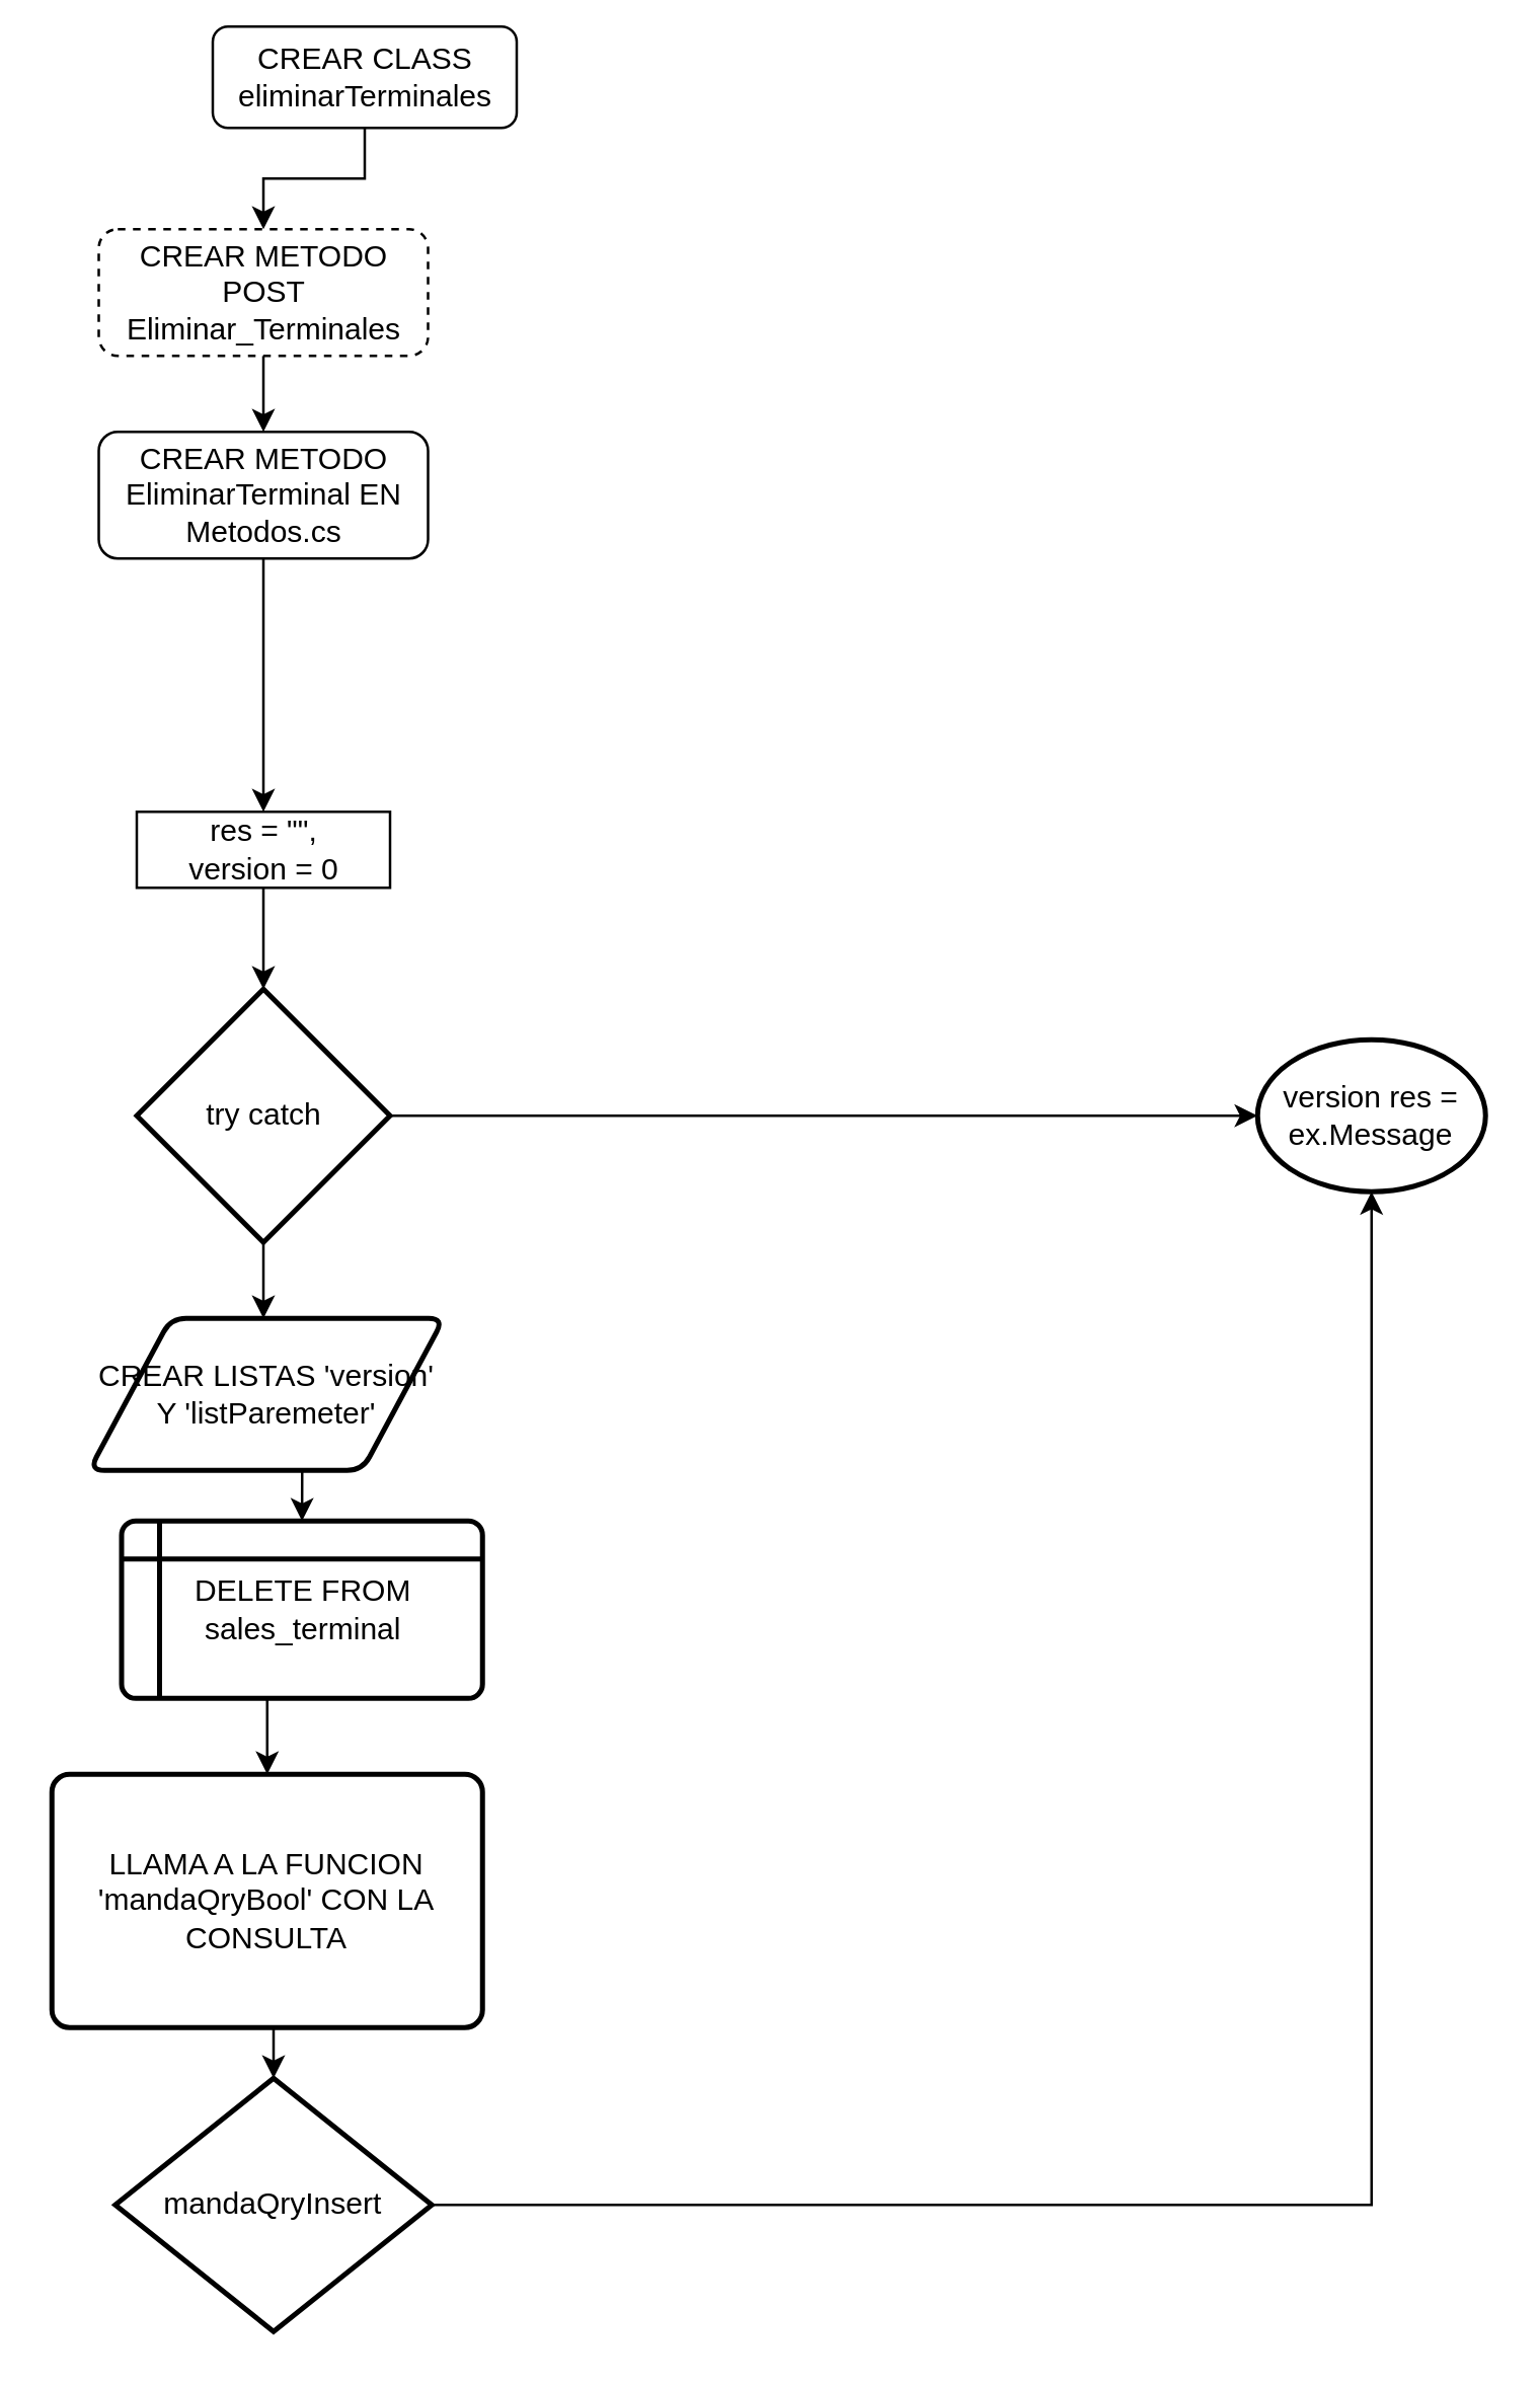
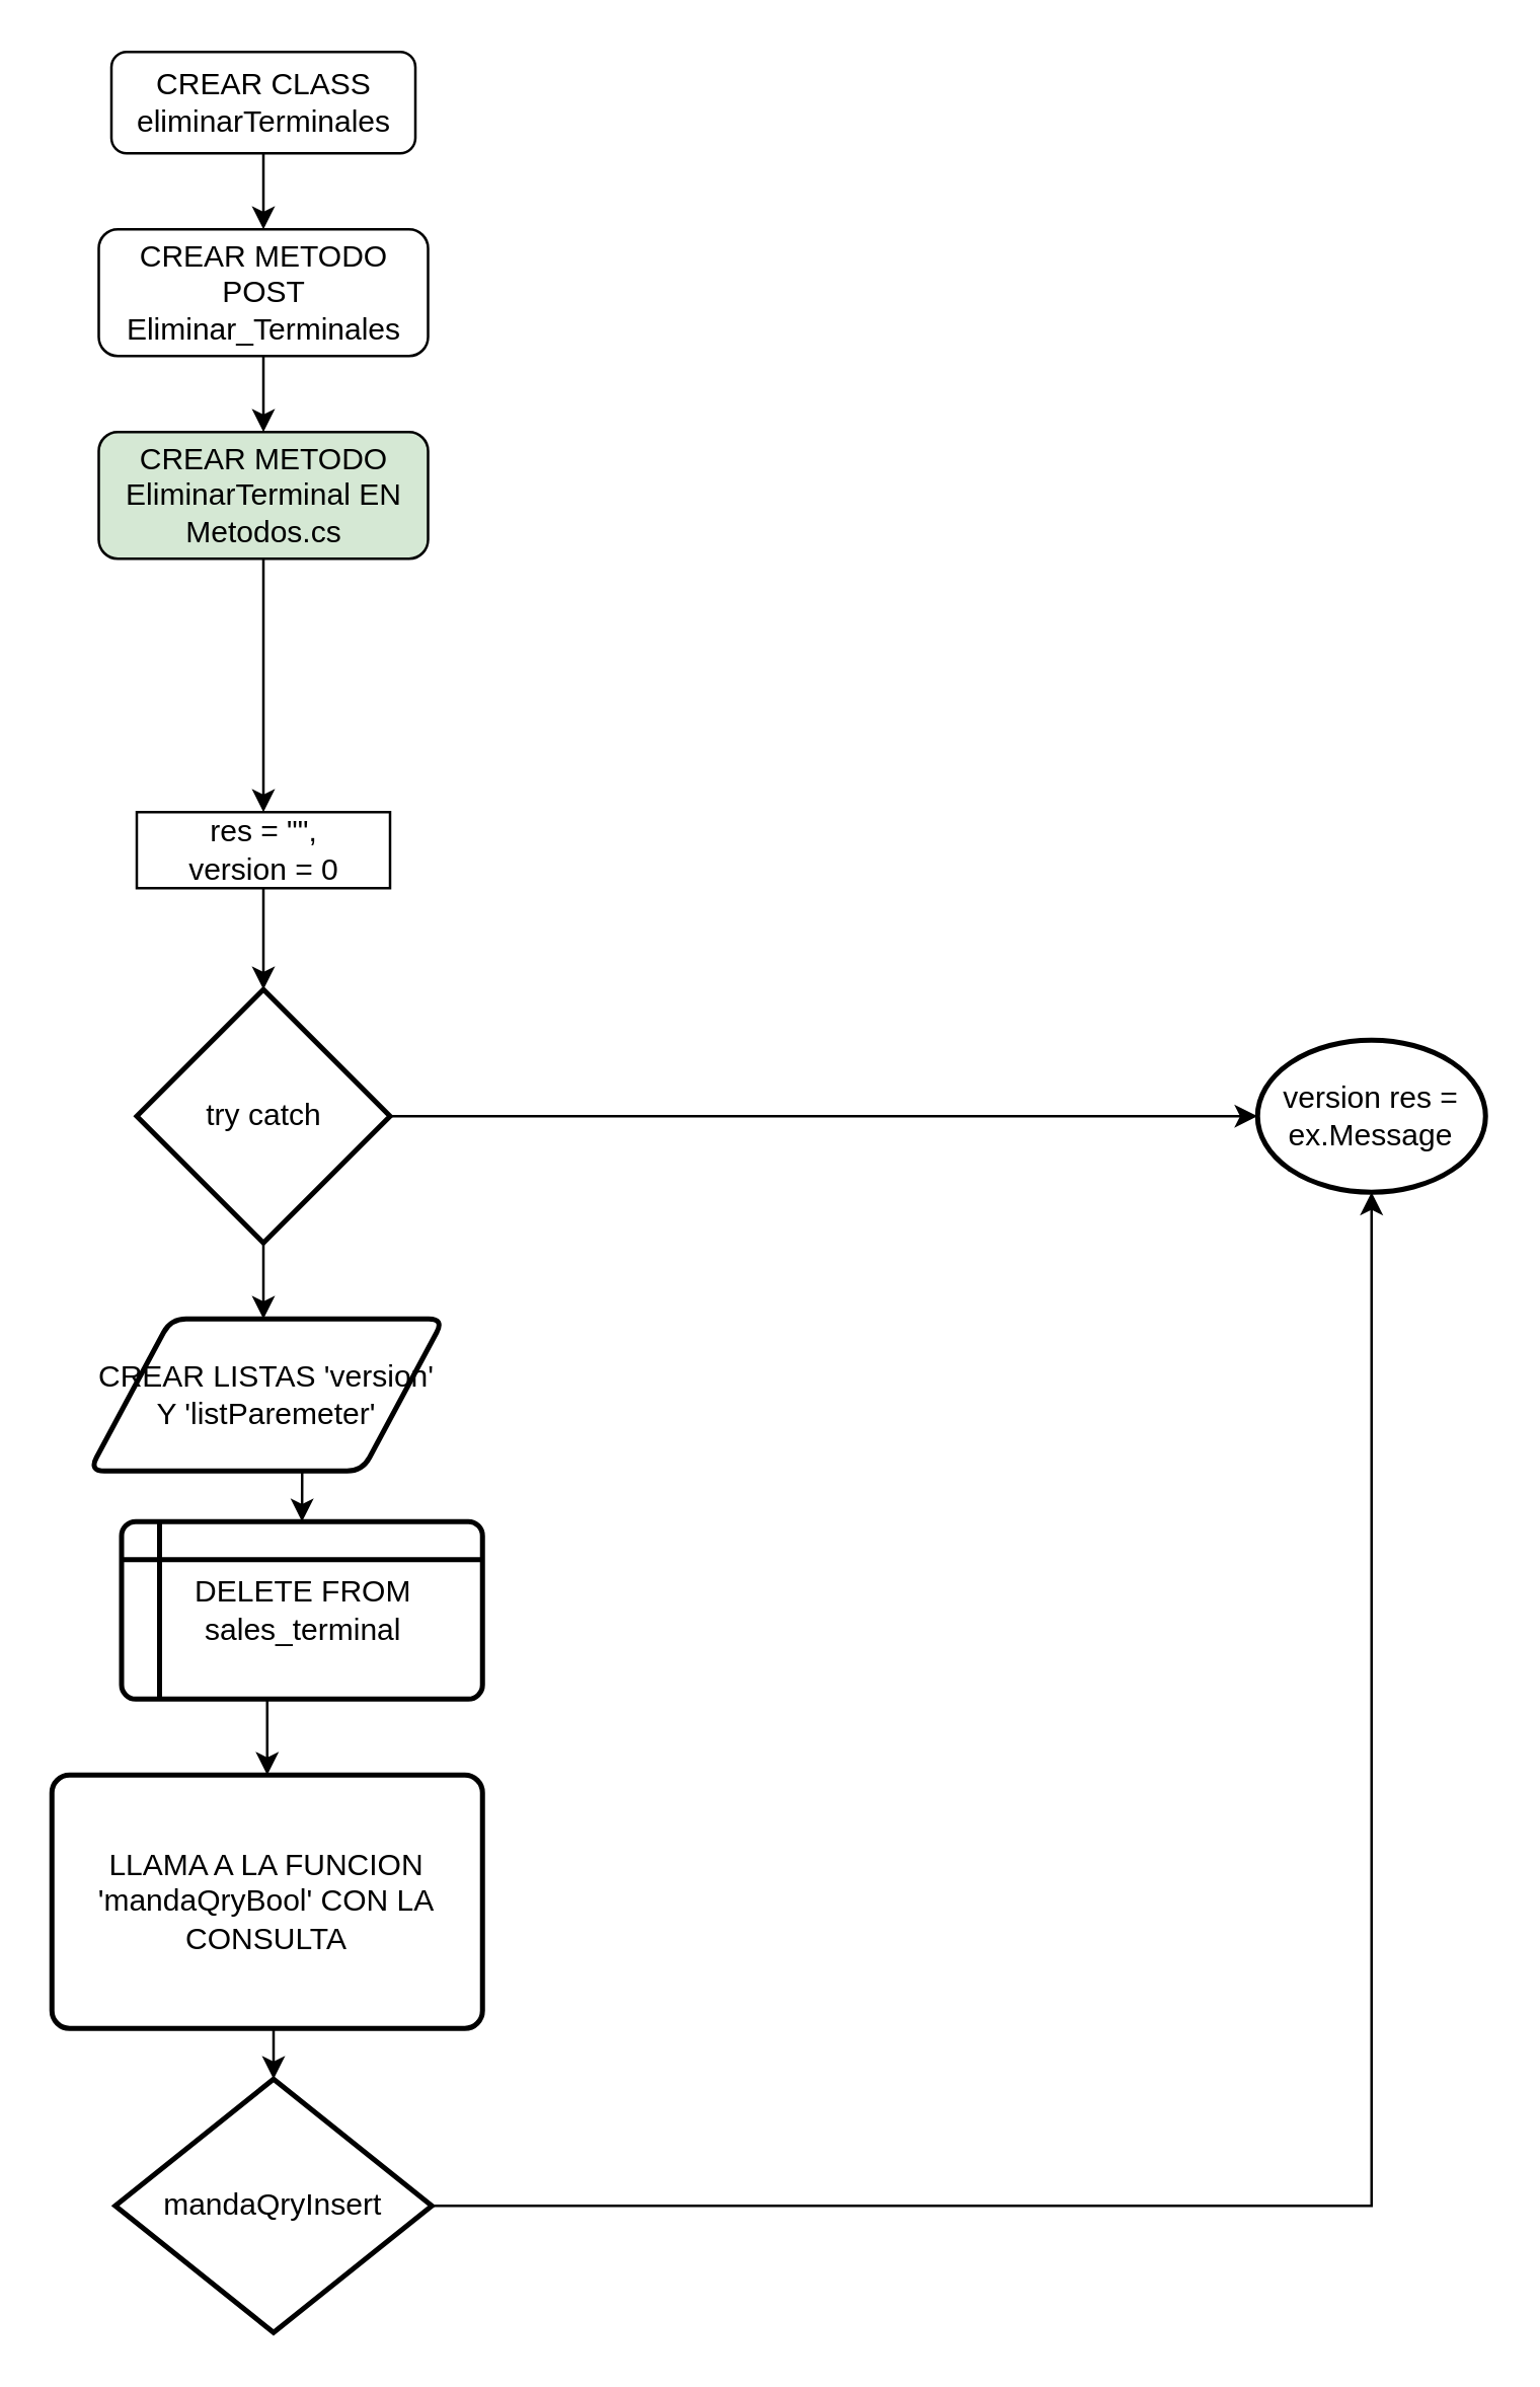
- <mxCell id="3" value="CREAR CLASS eliminarTerminales" style="rounded=1;whiteSpace=wrap;html=1;fontSize=12;glass=0;strokeWidth=1;shadow=0;" vertex="1" parent="1"><mxGeometry x="83.5" y="10" width="120" height="40" as="geometry" /></mxCell>
+ <mxCell id="3" value="CREAR CLASS eliminarTerminales" style="rounded=1;whiteSpace=wrap;html=1;fontSize=12;glass=0;strokeWidth=1;shadow=0;" vertex="1" parent="1"><mxGeometry x="43.5" width="120" height="40" as="geometry" y="20" /></mxCell>
- <mxCell id="5" value="CREAR METODO POST Eliminar_Terminales" style="rounded=1;whiteSpace=wrap;html=1;dashed=1;" vertex="1" parent="1"><mxGeometry x="38.5" y="90" width="130" height="50" as="geometry" /></mxCell>
+ <mxCell id="5" value="CREAR METODO POST Eliminar_Terminales" style="rounded=1;whiteSpace=wrap;html=1;" vertex="1" parent="1"><mxGeometry x="38.5" y="90" width="130" height="50" as="geometry" /></mxCell>
- <mxCell id="7" value="CREAR METODO EliminarTerminal EN Metodos.cs" style="rounded=1;whiteSpace=wrap;html=1;" vertex="1" parent="1"><mxGeometry x="38.5" y="170" width="130" height="50" as="geometry" /></mxCell>
+ <mxCell id="7" value="CREAR METODO EliminarTerminal EN Metodos.cs" style="rounded=1;whiteSpace=wrap;html=1;fillColor=#d5e8d4;" vertex="1" parent="1"><mxGeometry x="38.5" y="170" width="130" height="50" as="geometry" /></mxCell>
